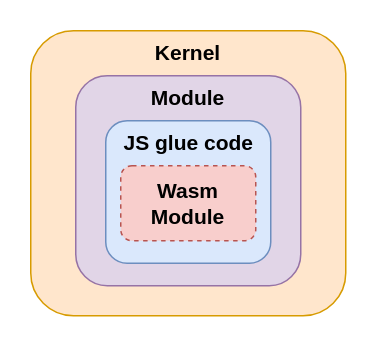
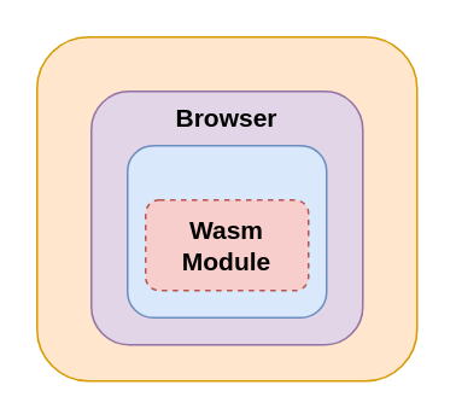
- <mxCell id="8" value="&lt;span style=&quot;font-size: 14px;&quot;&gt;&lt;b&gt;Kernel&lt;/b&gt;&lt;/span&gt;" style="text;html=1;strokeColor=none;fillColor=none;align=center;verticalAlign=middle;whiteSpace=wrap;rounded=0;" vertex="1" parent="1"><mxGeometry x="95" y="20" width="60" height="30" as="geometry" /></mxCell>
- <mxCell id="7" value="&lt;font style=&quot;font-size: 14px;&quot;&gt;&lt;b&gt;Module&lt;/b&gt;&lt;/font&gt;" style="text;html=1;strokeColor=none;fillColor=none;align=center;verticalAlign=middle;whiteSpace=wrap;rounded=0;" vertex="1" parent="1"><mxGeometry x="95" y="50" width="60" height="30" as="geometry" /></mxCell>
+ <mxCell id="7" value="&lt;font style=&quot;font-size: 14px;&quot;&gt;&lt;b&gt;Browser&lt;/b&gt;&lt;/font&gt;" style="text;html=1;strokeColor=none;fillColor=none;align=center;verticalAlign=middle;whiteSpace=wrap;rounded=0;" vertex="1" parent="1"><mxGeometry x="95" y="50" width="60" height="30" as="geometry" /></mxCell>
- <mxCell id="6" value="&lt;font style=&quot;font-size: 14px;&quot;&gt;&lt;b&gt;JS glue code&lt;/b&gt;&lt;/font&gt;" style="text;html=1;strokeColor=none;fillColor=none;align=center;verticalAlign=middle;whiteSpace=wrap;rounded=0;" vertex="1" parent="1"><mxGeometry x="77.5" y="80" width="95" height="30" as="geometry" /></mxCell>
